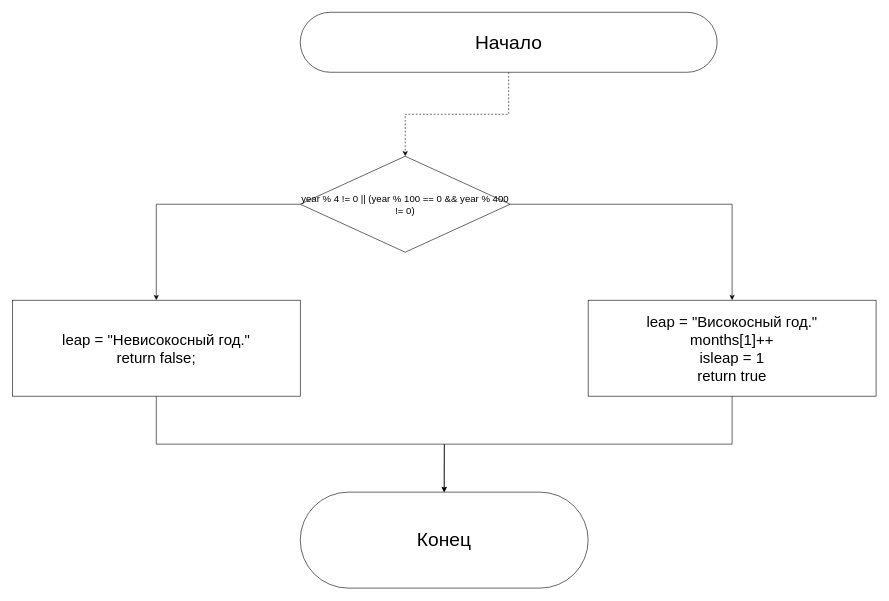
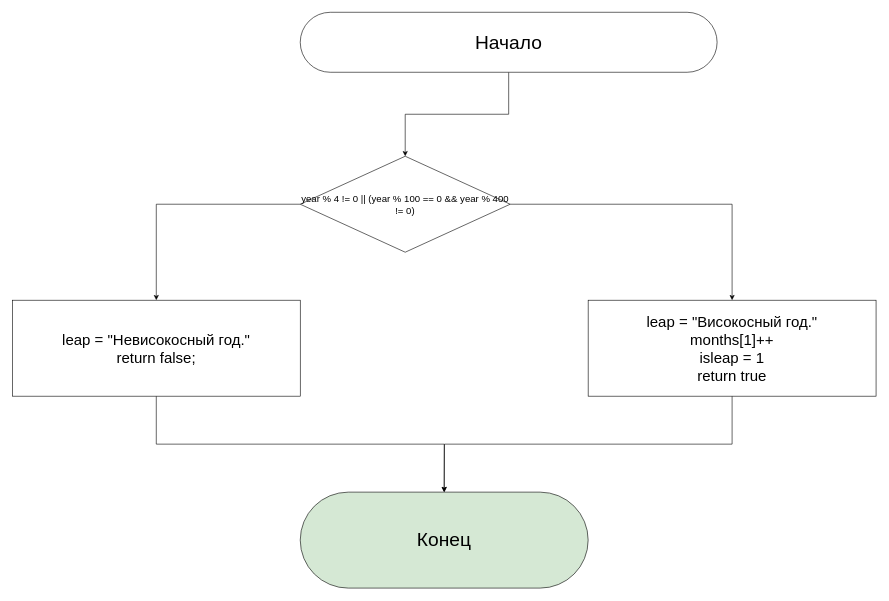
- <mxCell id="5" style="edgeStyle=orthogonalEdgeStyle;rounded=0;orthogonalLoop=1;jettySize=auto;html=1;exitX=0.5;exitY=1;exitDx=0;exitDy=0;entryX=0.5;entryY=0;entryDx=0;entryDy=0;dashed=1;" edge="1" parent="1" source="6" target="4"><mxGeometry relative="1" as="geometry" /></mxCell>
+ <mxCell id="5" style="edgeStyle=orthogonalEdgeStyle;rounded=0;orthogonalLoop=1;jettySize=auto;html=1;exitX=0.5;exitY=1;exitDx=0;exitDy=0;entryX=0.5;entryY=0;entryDx=0;entryDy=0;" edge="1" parent="1" source="6" target="4"><mxGeometry relative="1" as="geometry" /></mxCell>
- <mxCell id="11" value="Конец" style="rounded=1;whiteSpace=wrap;html=1;arcSize=50;fontSize=32;" vertex="1" parent="1"><mxGeometry x="500" y="820" width="480" height="160" as="geometry" /></mxCell>
+ <mxCell id="11" value="Конец" style="rounded=1;whiteSpace=wrap;html=1;arcSize=50;fontSize=32;fillColor=#d5e8d4;" vertex="1" parent="1"><mxGeometry x="500" y="820" width="480" height="160" as="geometry" /></mxCell>
